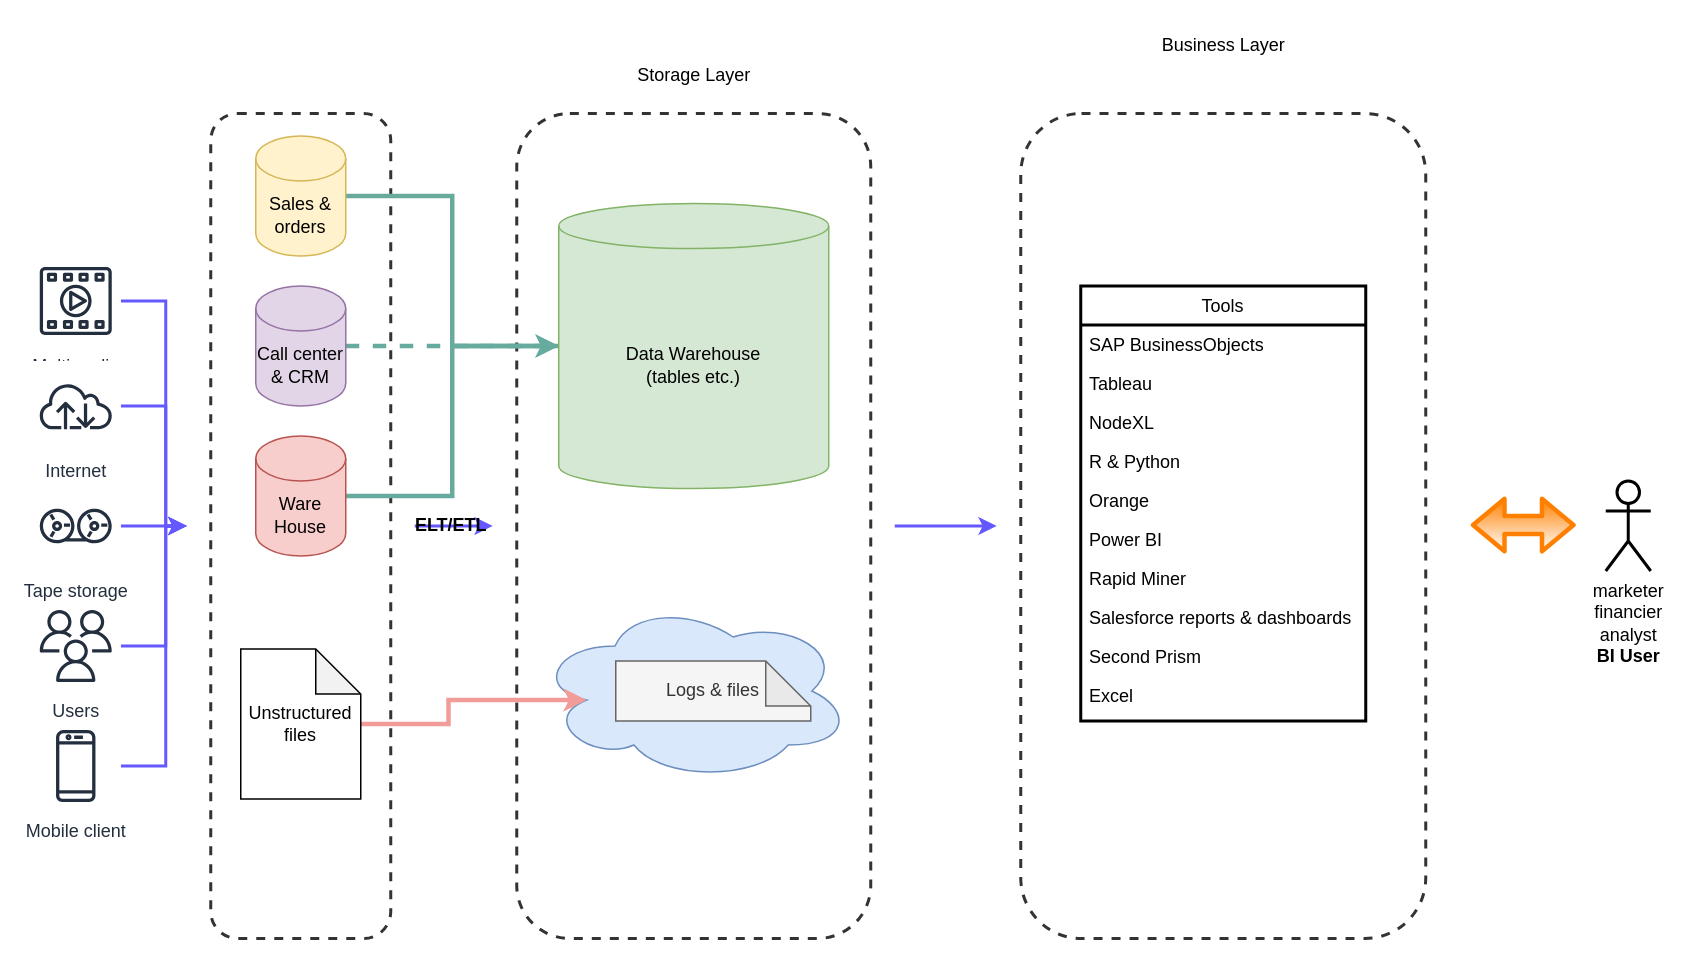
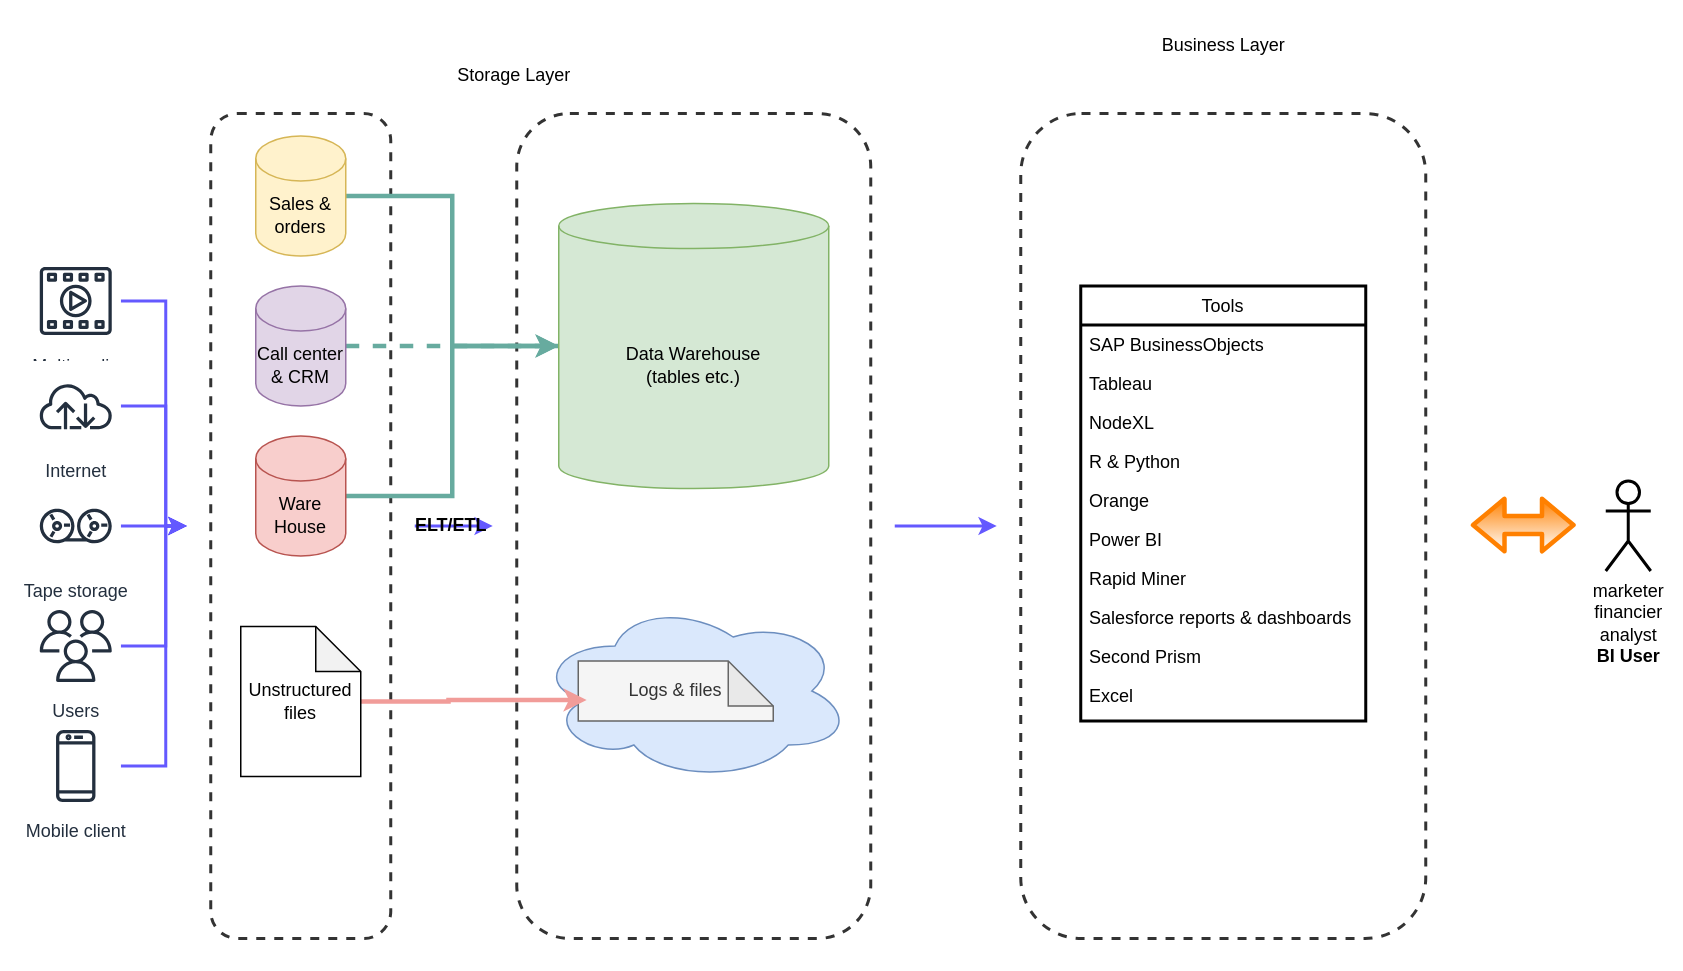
- <mxCell id="27" value="Storage Layer" style="text;html=1;align=center;verticalAlign=middle;resizable=0;points=[];autosize=1;" parent="1" vertex="1"><mxGeometry x="417" y="40" width="90" height="20" as="geometry" /></mxCell>
+ <mxCell id="27" value="Storage Layer" style="text;html=1;align=center;verticalAlign=middle;resizable=0;points=[];autosize=1;" parent="1" vertex="1"><mxGeometry x="297" y="40" width="90" height="20" as="geometry" /></mxCell>
- <mxCell id="25" value="Logs &amp;amp; files" style="shape=note;whiteSpace=wrap;html=1;backgroundOutline=1;darkOpacity=0.05;fillColor=#f5f5f5;strokeColor=#666666;fontColor=#333333;" parent="1" vertex="1"><mxGeometry x="410" y="440" width="130" height="40" as="geometry" /></mxCell>
+ <mxCell id="25" value="Logs &amp;amp; files" style="shape=note;whiteSpace=wrap;html=1;backgroundOutline=1;darkOpacity=0.05;fillColor=#f5f5f5;strokeColor=#666666;fontColor=#333333;" parent="1" vertex="1"><mxGeometry x="385" y="440" width="130" height="40" as="geometry" /></mxCell>
- <mxCell id="42" value="Unstructured files" style="shape=note;whiteSpace=wrap;html=1;backgroundOutline=1;darkOpacity=0.05;strokeColor=#000000;strokeWidth=1;fillColor=none;" parent="1" vertex="1"><mxGeometry x="160" y="432" width="80" height="100" as="geometry" /></mxCell>
+ <mxCell id="42" value="Unstructured files" style="shape=note;whiteSpace=wrap;html=1;backgroundOutline=1;darkOpacity=0.05;strokeColor=#000000;strokeWidth=1;fillColor=none;" parent="1" vertex="1"><mxGeometry x="160" y="417" width="80" height="100" as="geometry" /></mxCell>
